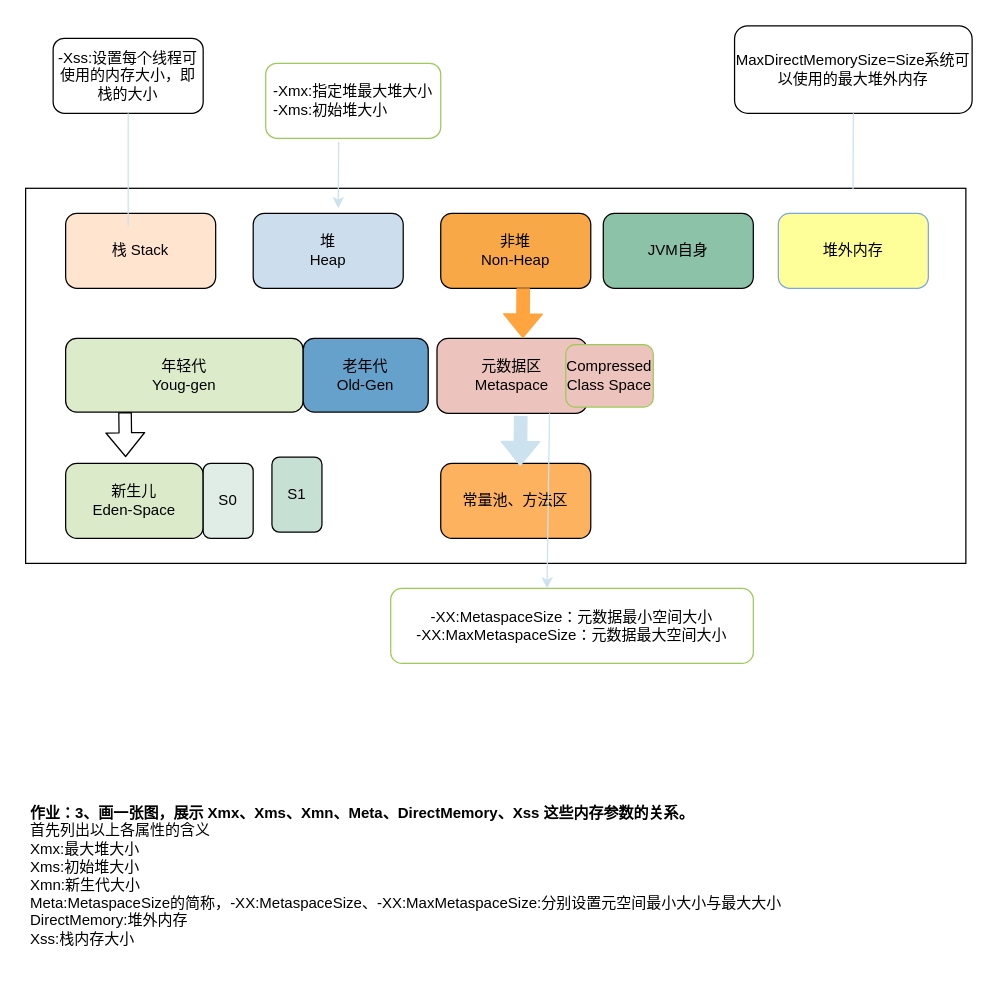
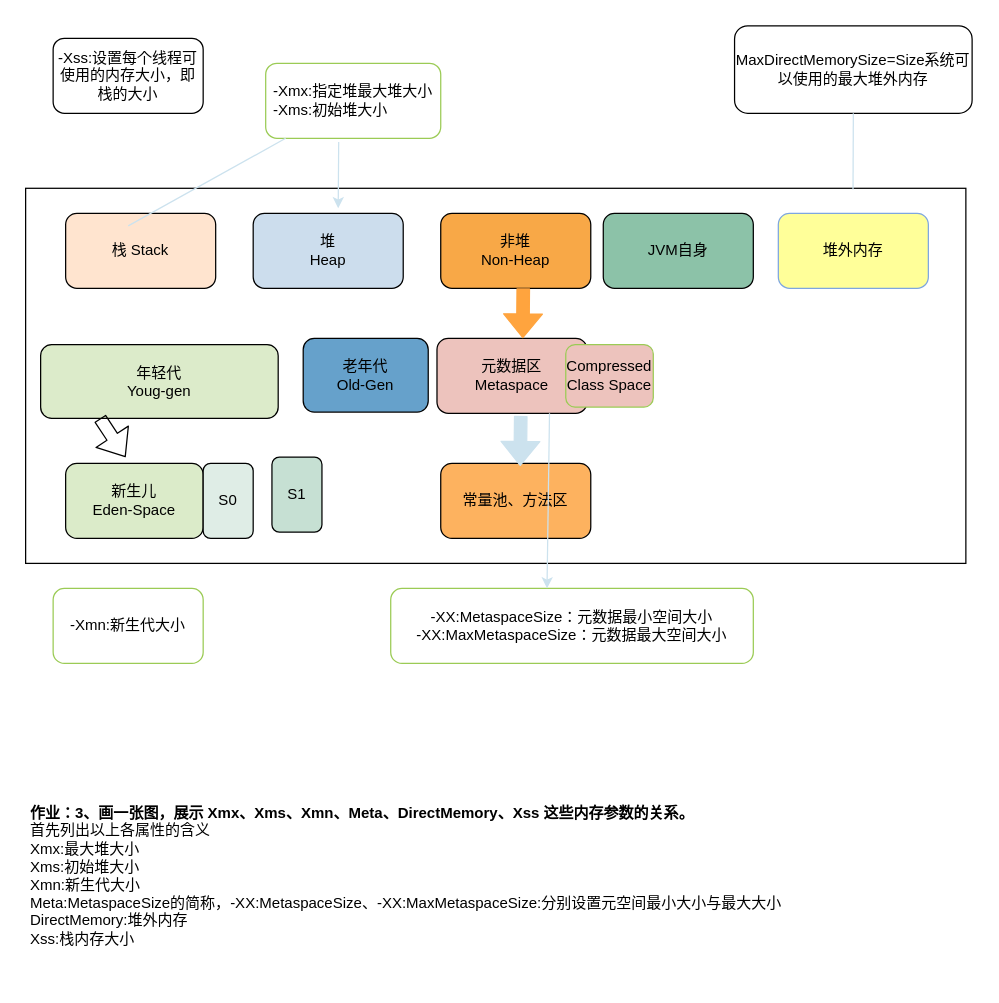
- <mxCell id="26" value="" style="endArrow=none;html=1;strokeColor=#CCE2EE;fillColor=#CCE2EE;entryX=0.5;entryY=1;entryDx=0;entryDy=0;exitX=0.417;exitY=0.167;exitDx=0;exitDy=0;exitPerimeter=0;" edge="1" parent="1" source="4" target="25"><mxGeometry width="50" height="50" relative="1" as="geometry"><mxPoint x="52" y="160" as="sourcePoint" /><mxPoint x="102" y="110" as="targetPoint" /></mxGeometry></mxCell>
+ <mxCell id="26" value="" style="endArrow=none;html=1;strokeColor=#CCE2EE;fillColor=#CCE2EE;exitX=0.417;exitY=0.167;exitDx=0;exitDy=0;exitPerimeter=0;" edge="1" parent="1" source="4" target="19"><mxGeometry width="50" height="50" relative="1" as="geometry"><mxPoint x="52" y="160" as="sourcePoint" /><mxPoint x="102" y="110" as="targetPoint" /></mxGeometry></mxCell>
- <mxCell id="8" value="年轻代&lt;br&gt;Youg-gen" style="rounded=1;whiteSpace=wrap;html=1;fillColor=#DCEBCA;" vertex="1" parent="1"><mxGeometry x="52" y="270" width="190" height="59" as="geometry" /></mxCell>
+ <mxCell id="8" value="年轻代&lt;br&gt;Youg-gen" style="rounded=1;whiteSpace=wrap;html=1;fillColor=#DCEBCA;" vertex="1" parent="1"><mxGeometry x="32" y="275" width="190" height="59" as="geometry" /></mxCell>
+ <mxCell id="21" value="&lt;span style=&quot;text-align: left&quot;&gt;-Xmn:新生代大小&lt;/span&gt;" style="rounded=1;whiteSpace=wrap;html=1;strokeColor=#9BCB55;fillColor=#FFFFFF;" vertex="1" parent="1"><mxGeometry x="42" y="470" width="120" height="60" as="geometry" /></mxCell>
